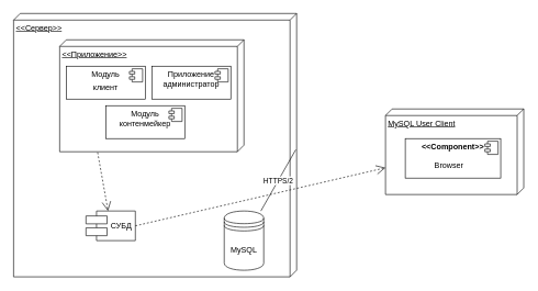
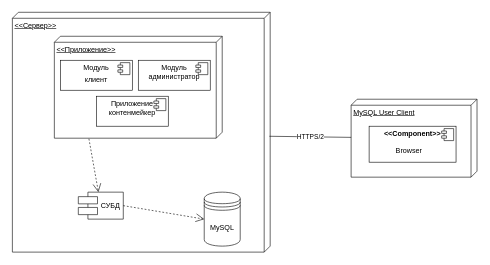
- <mxCell id="14" value="&lt;p style=&quot;margin: 0px ; margin-top: 6px ; text-align: center&quot;&gt;&lt;span style=&quot;text-align: left&quot;&gt;Приложение&lt;/span&gt;&lt;br style=&quot;padding: 0px ; margin: 0px ; text-align: left&quot;&gt;&lt;span style=&quot;text-align: left&quot;&gt;администратор&lt;/span&gt;&lt;br&gt;&lt;/p&gt;" style="align=left;overflow=fill;html=1;" parent="1" vertex="1"><mxGeometry x="230" y="100" width="120" height="50" as="geometry" /></mxCell>
+ <mxCell id="14" value="&lt;p style=&quot;margin: 0px ; margin-top: 6px ; text-align: center&quot;&gt;&lt;span style=&quot;text-align: left&quot;&gt;Модуль&lt;/span&gt;&lt;br style=&quot;padding: 0px ; margin: 0px ; text-align: left&quot;&gt;&lt;span style=&quot;text-align: left&quot;&gt;администратор&lt;/span&gt;&lt;br&gt;&lt;/p&gt;" style="align=left;overflow=fill;html=1;" parent="1" vertex="1"><mxGeometry x="230" y="100" width="120" height="50" as="geometry" /></mxCell>
- <mxCell id="16" value="&lt;p style=&quot;margin: 0px ; margin-top: 6px ; text-align: center&quot;&gt;&lt;span style=&quot;text-align: left&quot;&gt;Модуль&lt;/span&gt;&lt;br style=&quot;padding: 0px ; margin: 0px ; text-align: left&quot;&gt;&lt;span style=&quot;text-align: left&quot;&gt;контенмейкер&lt;/span&gt;&lt;br&gt;&lt;/p&gt;" style="align=left;overflow=fill;html=1;" parent="1" vertex="1"><mxGeometry x="160" y="160" width="120" height="50" as="geometry" /></mxCell>
+ <mxCell id="16" value="&lt;p style=&quot;margin: 0px ; margin-top: 6px ; text-align: center&quot;&gt;&lt;span style=&quot;text-align: left&quot;&gt;Приложение&lt;/span&gt;&lt;br style=&quot;padding: 0px ; margin: 0px ; text-align: left&quot;&gt;&lt;span style=&quot;text-align: left&quot;&gt;контенмейкер&lt;/span&gt;&lt;br&gt;&lt;/p&gt;" style="align=left;overflow=fill;html=1;" parent="1" vertex="1"><mxGeometry x="160" y="160" width="120" height="50" as="geometry" /></mxCell>
- <mxCell id="4" value="HTTPS/2" style="endArrow=none;html=1;exitX=0.517;exitY=0.003;exitDx=0;exitDy=0;exitPerimeter=0;" parent="1" source="2" target="5" edge="1"><mxGeometry width="50" height="50" relative="1" as="geometry"><mxPoint x="470" y="260" as="sourcePoint" /><mxPoint x="520" y="210" as="targetPoint" /></mxGeometry></mxCell>
+ <mxCell id="4" value="HTTPS/2" style="endArrow=none;html=1;exitX=0.517;exitY=0.003;exitDx=0;exitDy=0;exitPerimeter=0;" parent="1" source="2" target="3" edge="1"><mxGeometry width="50" height="50" relative="1" as="geometry"><mxPoint x="470" y="260" as="sourcePoint" /><mxPoint x="520" y="210" as="targetPoint" /></mxGeometry></mxCell>
- <mxCell id="8" value="" style="endArrow=open;endSize=12;dashed=1;html=1;exitX=1;exitY=0.5;exitDx=0;exitDy=0;" parent="1" source="6" target="3" edge="1"><mxGeometry width="160" relative="1" as="geometry"><mxPoint x="250" y="470" as="sourcePoint" /><mxPoint x="410" y="470" as="targetPoint" /></mxGeometry></mxCell>
+ <mxCell id="8" value="" style="endArrow=open;endSize=12;dashed=1;html=1;exitX=1;exitY=0.5;exitDx=0;exitDy=0;entryX=0;entryY=0.5;entryDx=0;entryDy=0;" parent="1" source="6" target="5" edge="1"><mxGeometry width="160" relative="1" as="geometry"><mxPoint x="250" y="470" as="sourcePoint" /><mxPoint x="410" y="470" as="targetPoint" /></mxGeometry></mxCell>
